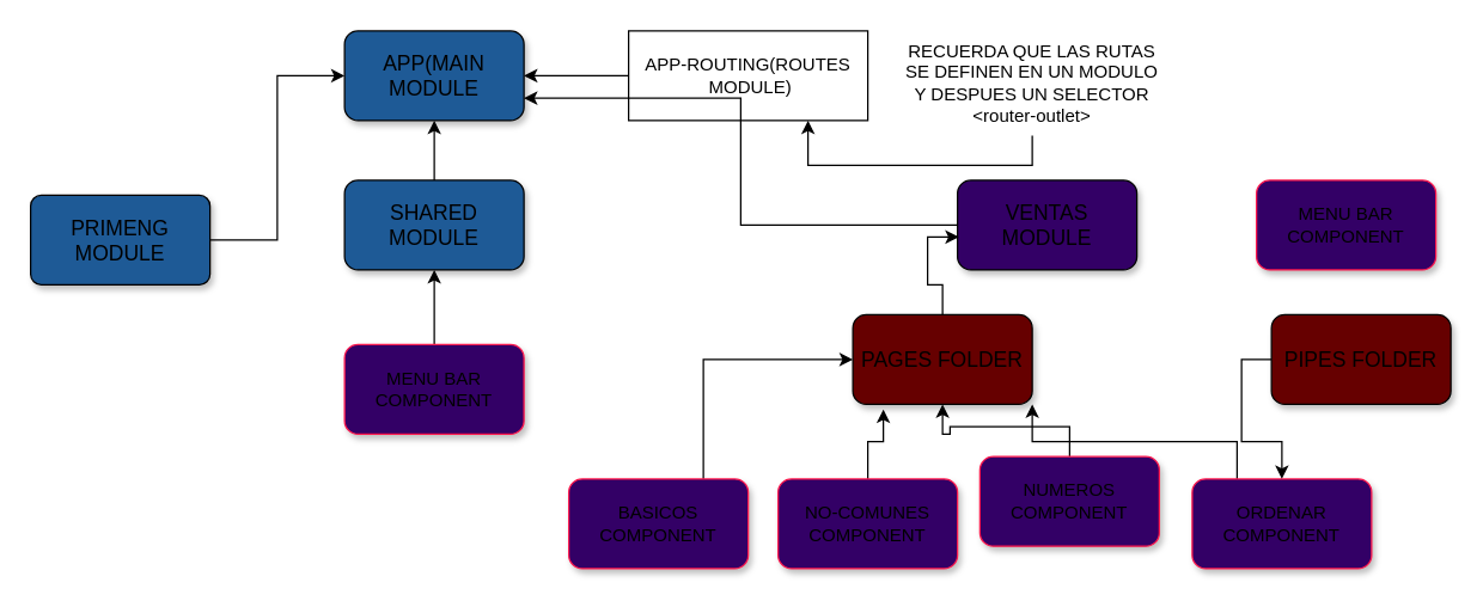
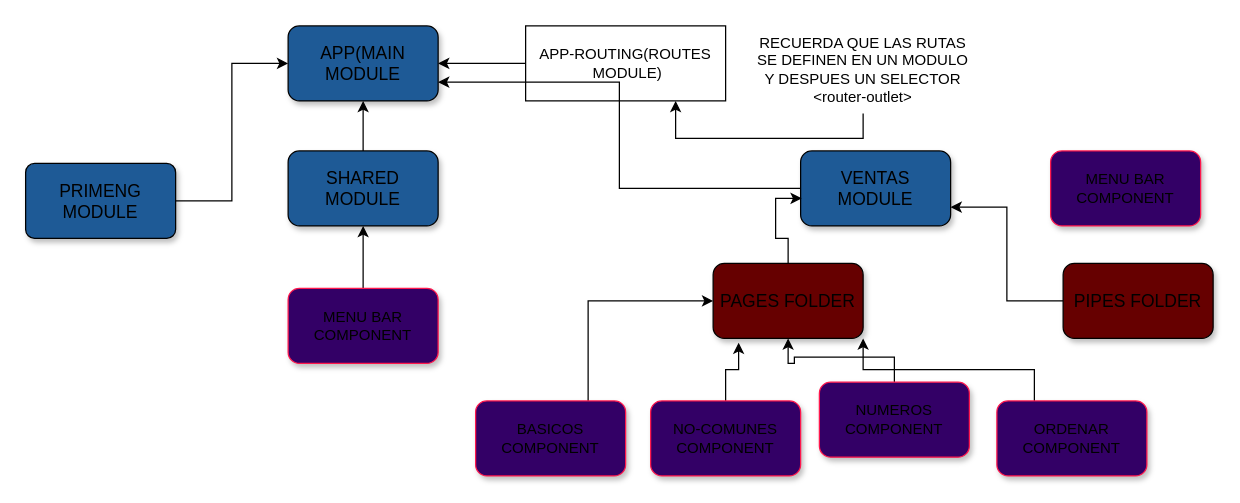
- <mxCell id="12" value="&lt;font style=&quot;font-size: 14px&quot;&gt;VENTAS MODULE&lt;/font&gt;" style="rounded=1;whiteSpace=wrap;html=1;shadow=1;strokeColor=#000000;fillColor=#330066;" vertex="1" parent="1"><mxGeometry x="640" y="120" width="120" height="60" as="geometry" /></mxCell>
+ <mxCell id="12" value="&lt;font style=&quot;font-size: 14px&quot;&gt;VENTAS MODULE&lt;/font&gt;" style="rounded=1;whiteSpace=wrap;html=1;shadow=1;strokeColor=#000000;fillColor=#1E5A96;" vertex="1" parent="1"><mxGeometry x="640" y="120" width="120" height="60" as="geometry" /></mxCell>
- <mxCell id="26" style="edgeStyle=orthogonalEdgeStyle;rounded=0;orthogonalLoop=1;jettySize=auto;html=1;exitX=0;exitY=0.5;exitDx=0;exitDy=0;" edge="1" parent="1" source="27" target="19"><mxGeometry relative="1" as="geometry" /></mxCell>
+ <mxCell id="26" style="edgeStyle=orthogonalEdgeStyle;rounded=0;orthogonalLoop=1;jettySize=auto;html=1;exitX=0;exitY=0.5;exitDx=0;exitDy=0;entryX=1;entryY=0.75;entryDx=0;entryDy=0;" edge="1" parent="1" source="27" target="12"><mxGeometry relative="1" as="geometry" /></mxCell>
